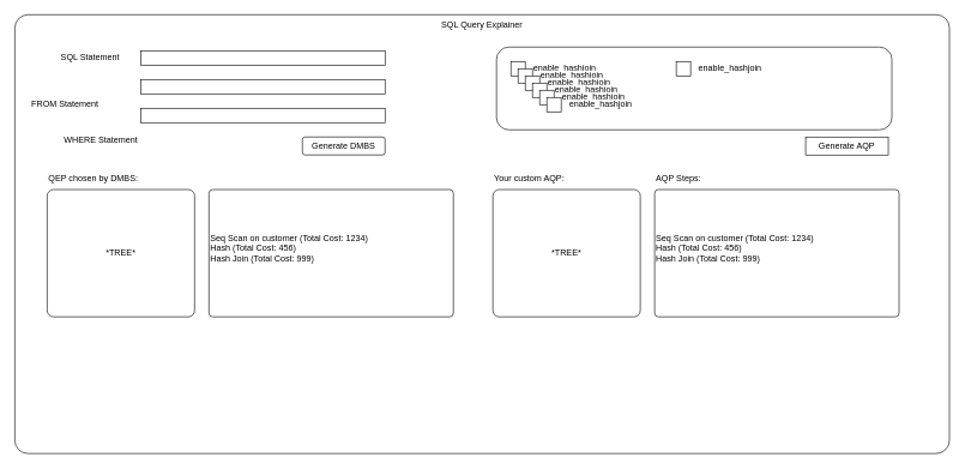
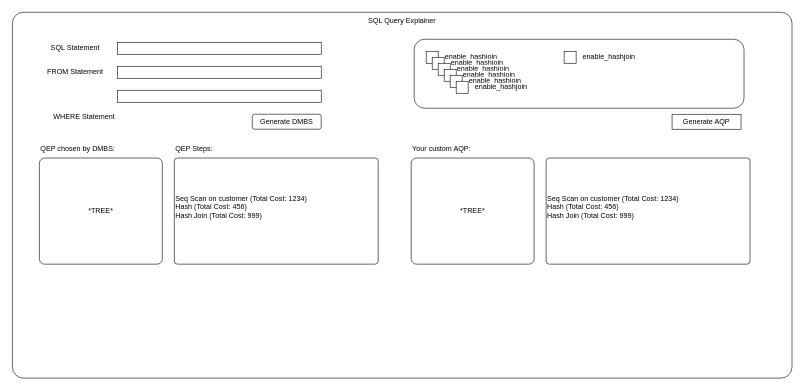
- <mxCell id="8" value="FROM Statement" style="text;html=1;strokeColor=none;fillColor=none;align=center;verticalAlign=middle;whiteSpace=wrap;rounded=0;" vertex="1" parent="1"><mxGeometry x="25" y="130" width="130" height="30" as="geometry" /></mxCell>
+ <mxCell id="8" value="FROM Statement" style="text;html=1;strokeColor=none;fillColor=none;align=center;verticalAlign=middle;whiteSpace=wrap;rounded=0;" vertex="1" parent="1"><mxGeometry x="60" y="105" width="130" height="30" as="geometry" /></mxCell>
+ <mxCell id="30" value="QEP Steps:" style="text;html=1;strokeColor=none;fillColor=none;align=left;verticalAlign=middle;whiteSpace=wrap;rounded=0;" vertex="1" parent="1"><mxGeometry x="290" y="233" width="130" height="30" as="geometry" /></mxCell>
- <mxCell id="33" value="AQP Steps:" style="text;html=1;strokeColor=none;fillColor=none;align=left;verticalAlign=middle;whiteSpace=wrap;rounded=0;" vertex="1" parent="1"><mxGeometry x="910" y="233" width="130" height="30" as="geometry" /></mxCell>
